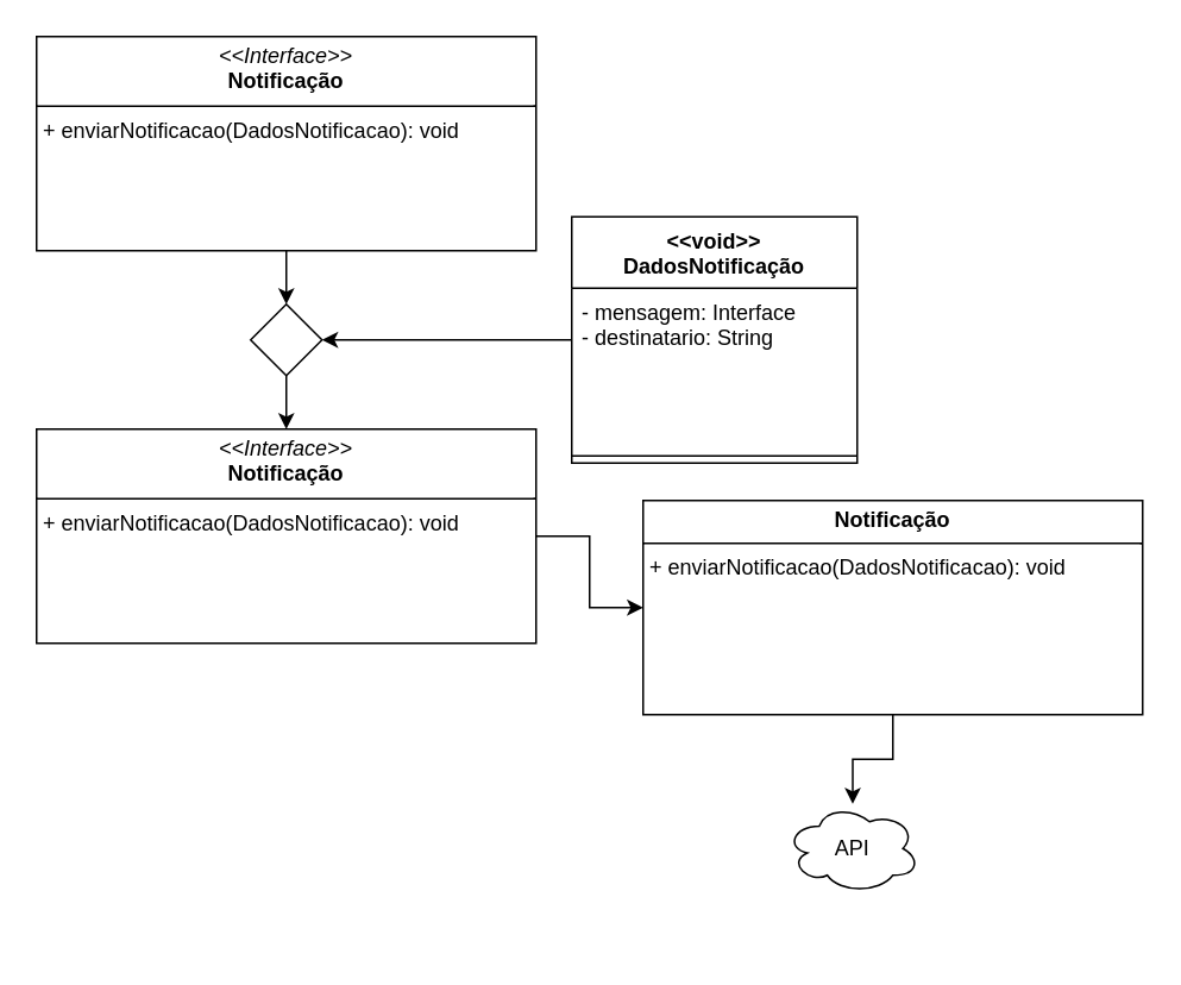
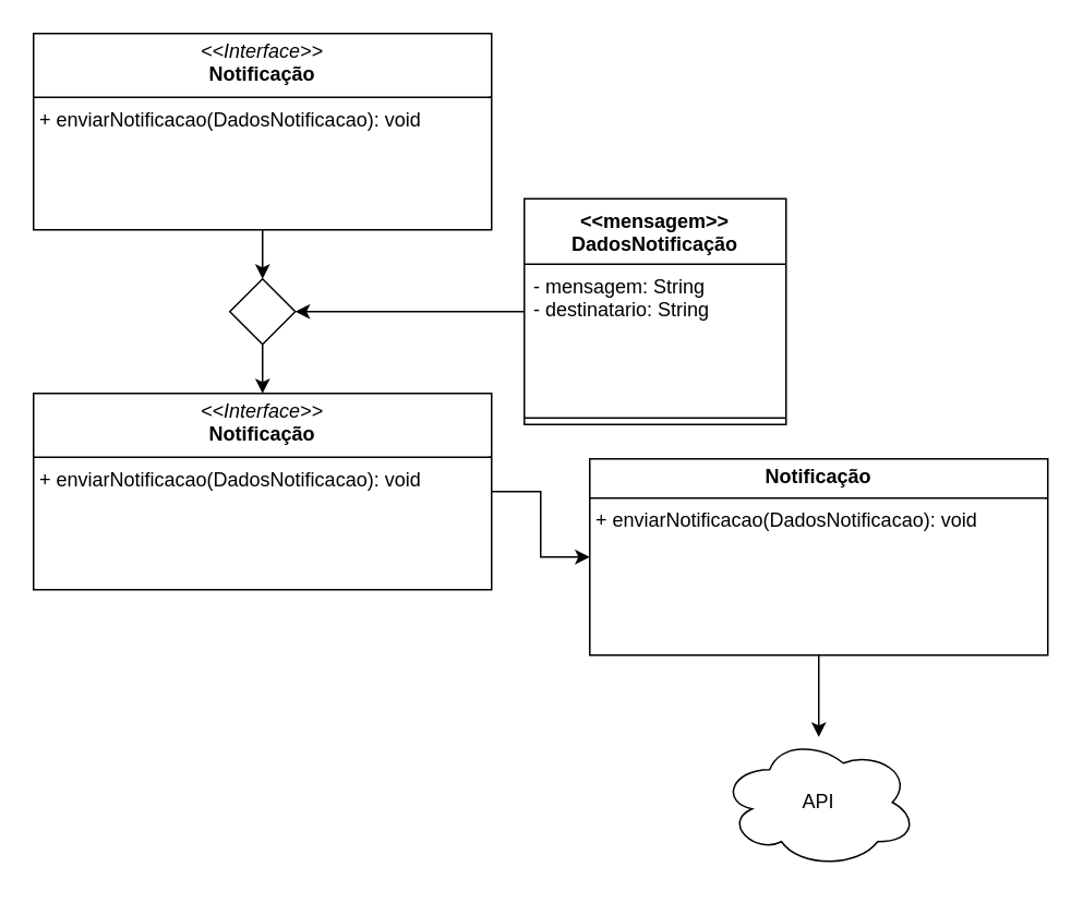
- <mxCell id="3" value="&amp;lt;&amp;lt;void&amp;gt;&amp;gt;&lt;div&gt;DadosNotificação&lt;/div&gt;" style="swimlane;fontStyle=1;align=center;verticalAlign=top;childLayout=stackLayout;horizontal=1;startSize=40;horizontalStack=0;resizeParent=1;resizeParentMax=0;resizeLast=0;collapsible=1;marginBottom=0;whiteSpace=wrap;html=1;" vertex="1" parent="1"><mxGeometry x="320" y="121" width="160" height="138" as="geometry" /></mxCell>
+ <mxCell id="3" value="&amp;lt;&amp;lt;mensagem&amp;gt;&amp;gt;&lt;div&gt;DadosNotificação&lt;/div&gt;" style="swimlane;fontStyle=1;align=center;verticalAlign=top;childLayout=stackLayout;horizontal=1;startSize=40;horizontalStack=0;resizeParent=1;resizeParentMax=0;resizeLast=0;collapsible=1;marginBottom=0;whiteSpace=wrap;html=1;" vertex="1" parent="1"><mxGeometry x="320" y="121" width="160" height="138" as="geometry" /></mxCell>
- <mxCell id="4" value="- mensagem: Interface&lt;div&gt;- destinatario: String&lt;/div&gt;" style="text;strokeColor=none;fillColor=none;align=left;verticalAlign=top;spacingLeft=4;spacingRight=4;overflow=hidden;rotatable=0;points=[[0,0.5],[1,0.5]];portConstraint=eastwest;whiteSpace=wrap;html=1;" vertex="1" parent="3"><mxGeometry y="40" width="160" height="90" as="geometry" /></mxCell>
+ <mxCell id="4" value="- mensagem: String&lt;div&gt;- destinatario: String&lt;/div&gt;" style="text;strokeColor=none;fillColor=none;align=left;verticalAlign=top;spacingLeft=4;spacingRight=4;overflow=hidden;rotatable=0;points=[[0,0.5],[1,0.5]];portConstraint=eastwest;whiteSpace=wrap;html=1;" vertex="1" parent="3"><mxGeometry y="40" width="160" height="90" as="geometry" /></mxCell>
- <mxCell id="14" value="API" style="ellipse;shape=cloud;whiteSpace=wrap;html=1;" vertex="1" parent="1"><mxGeometry x="440" y="450" width="75" height="50" as="geometry" /></mxCell>
+ <mxCell id="14" value="API" style="ellipse;shape=cloud;whiteSpace=wrap;html=1;" vertex="1" parent="1"><mxGeometry x="440" y="450" width="120" height="80" as="geometry" /></mxCell>
